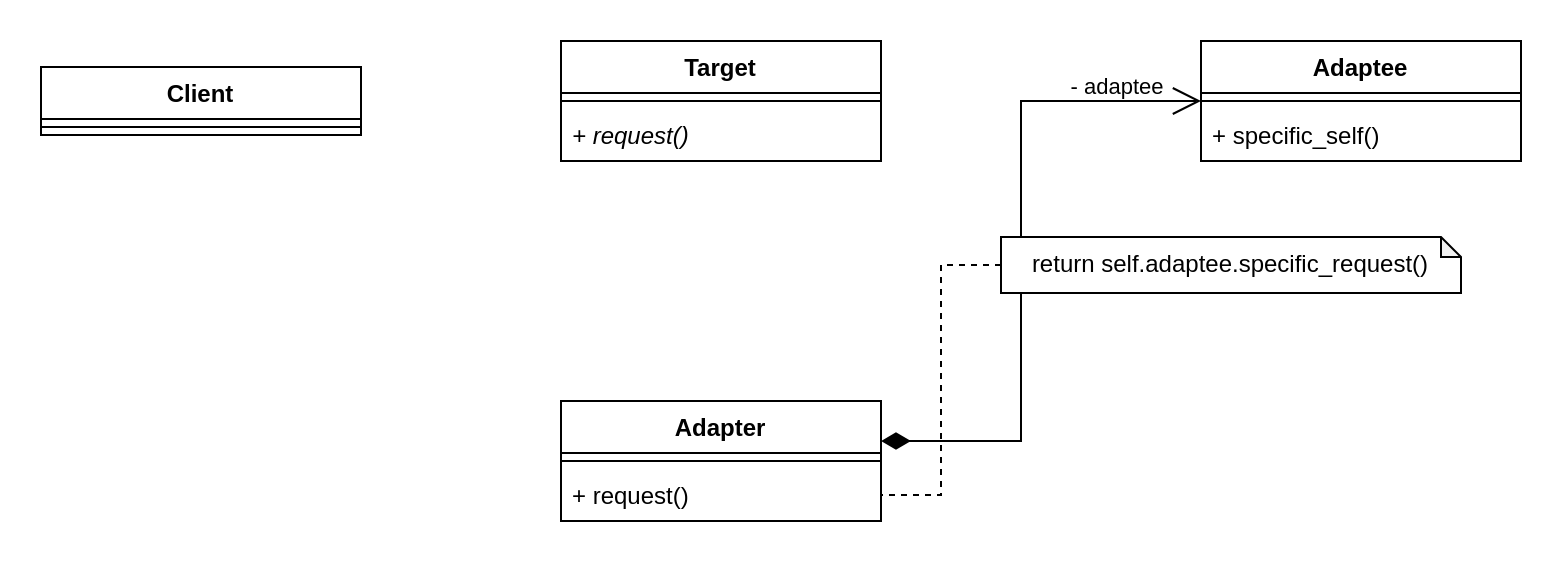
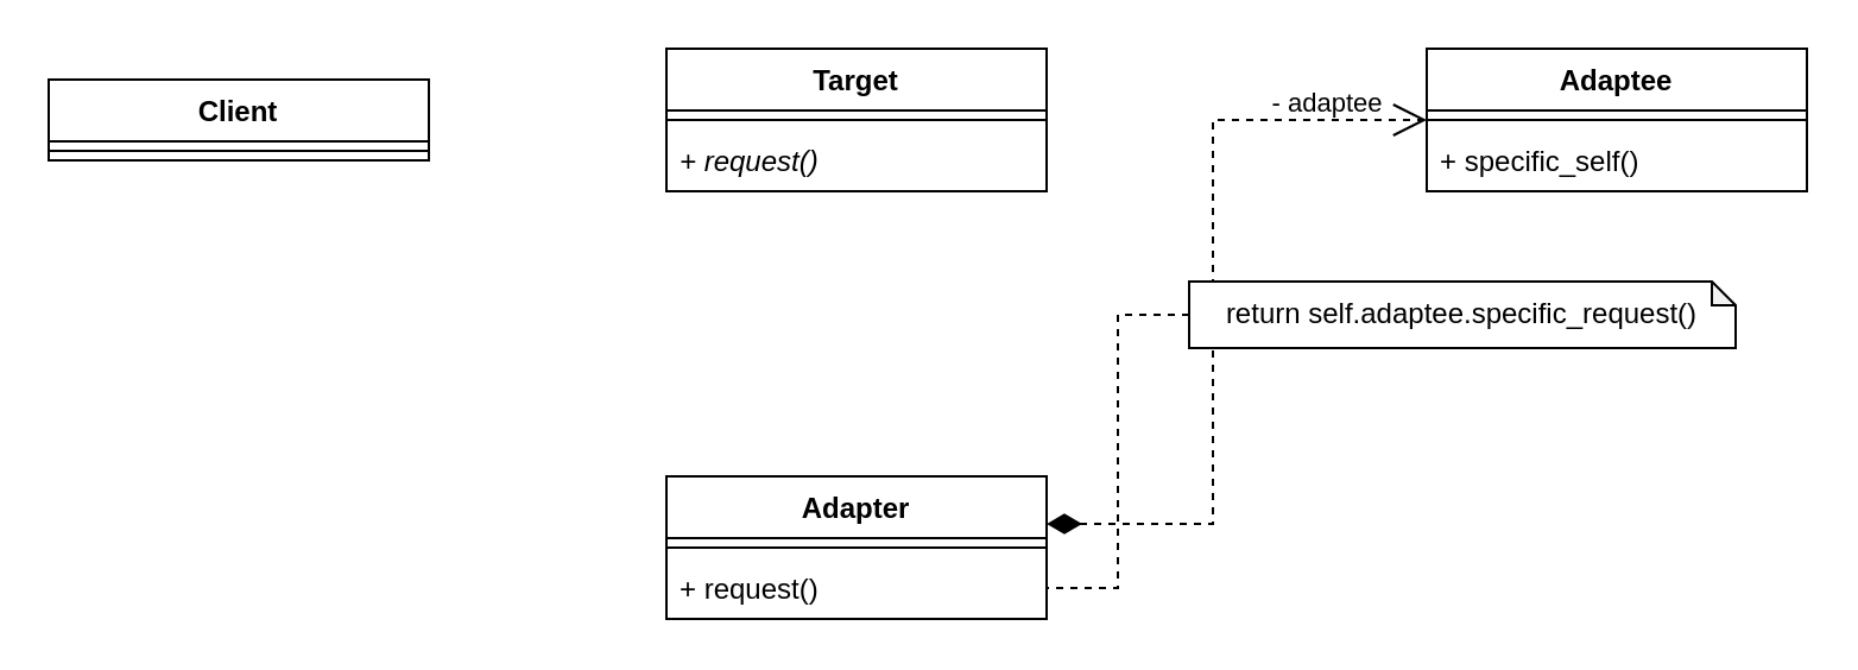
- <mxCell id="2" style="edgeStyle=orthogonalEdgeStyle;rounded=0;orthogonalLoop=1;jettySize=auto;html=1;endArrow=open;endFill=0;startArrow=diamondThin;startFill=1;strokeWidth=1;targetPerimeterSpacing=0;startSize=12;endSize=12;" parent="1" source="4" target="10" edge="1"><mxGeometry relative="1" as="geometry"><mxPoint x="630" y="50" as="targetPoint" /><Array as="points"><mxPoint x="510" y="220" /><mxPoint x="510" y="50" /></Array></mxGeometry></mxCell>
+ <mxCell id="2" style="edgeStyle=orthogonalEdgeStyle;rounded=0;orthogonalLoop=1;jettySize=auto;html=1;endArrow=open;endFill=0;startArrow=diamondThin;startFill=1;strokeWidth=1;targetPerimeterSpacing=0;startSize=12;endSize=12;dashed=1;" parent="1" source="4" target="10" edge="1"><mxGeometry relative="1" as="geometry"><mxPoint x="630" y="50" as="targetPoint" /><Array as="points"><mxPoint x="510" y="220" /><mxPoint x="510" y="50" /></Array></mxGeometry></mxCell>
